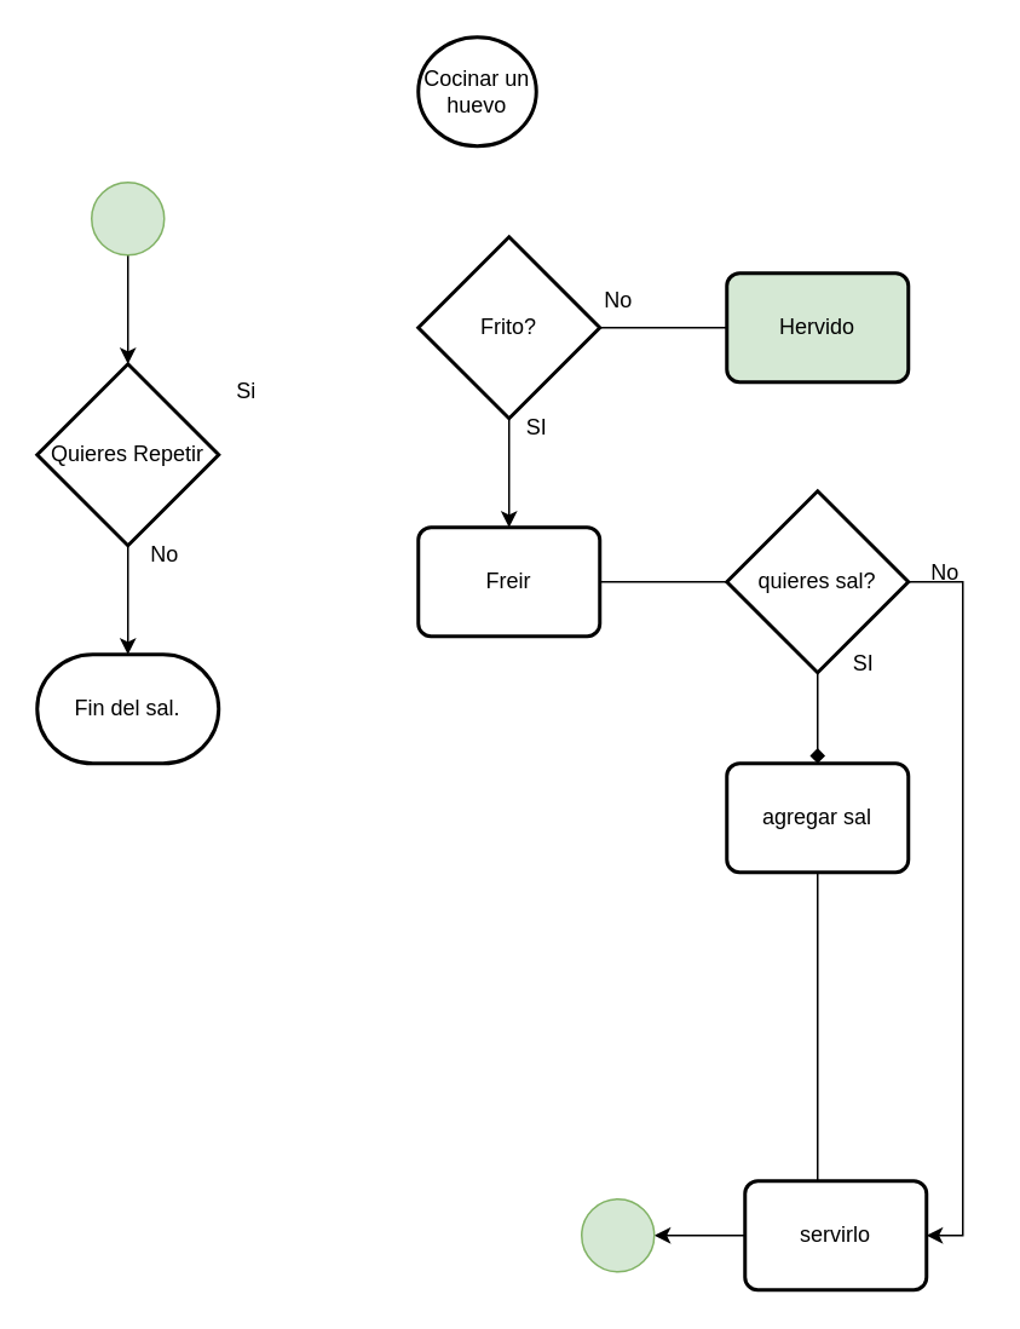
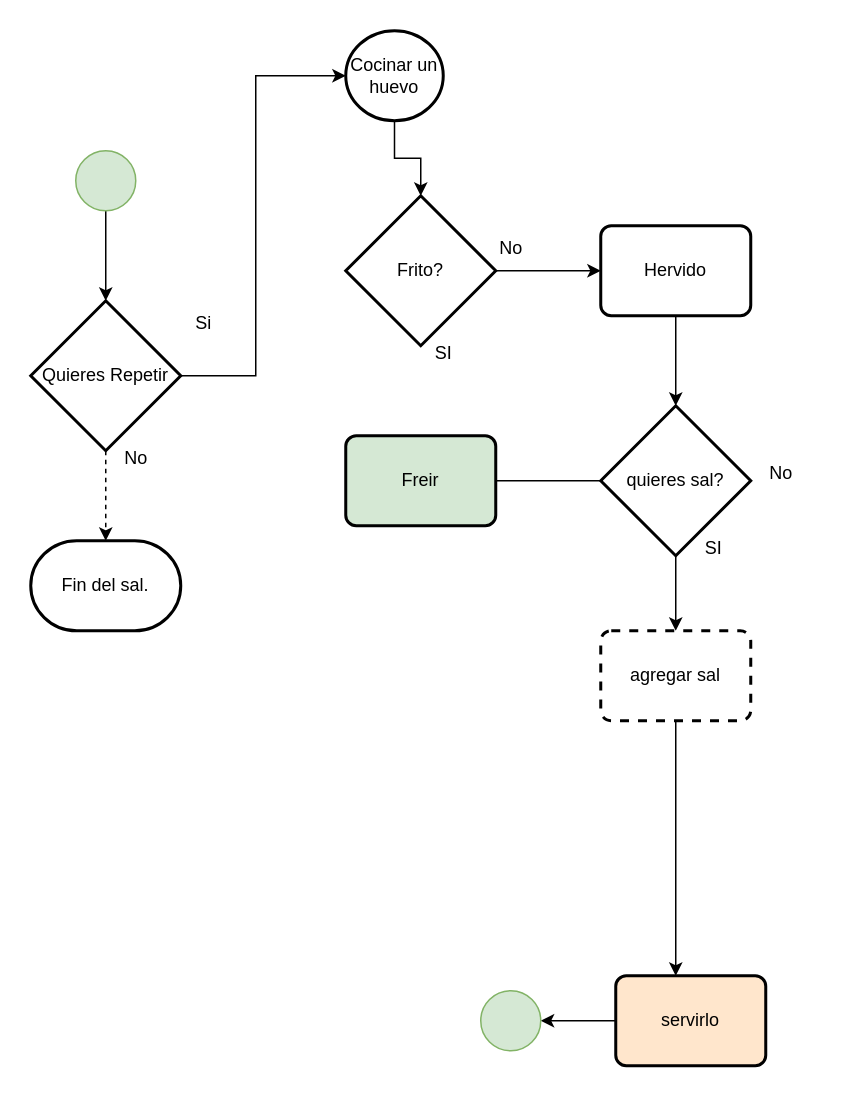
+ <mxCell id="6" style="edgeStyle=orthogonalEdgeStyle;rounded=0;orthogonalLoop=1;jettySize=auto;html=1;exitX=0.5;exitY=1;exitDx=0;exitDy=0;exitPerimeter=0;entryX=0.5;entryY=0;entryDx=0;entryDy=0;entryPerimeter=0;" edge="1" parent="1" source="2" target="5"><mxGeometry relative="1" as="geometry" /></mxCell>
+ <mxCell id="27" style="edgeStyle=orthogonalEdgeStyle;rounded=0;orthogonalLoop=1;jettySize=auto;html=1;exitX=1;exitY=0.5;exitDx=0;exitDy=0;exitPerimeter=0;entryX=0;entryY=0.5;entryDx=0;entryDy=0;entryPerimeter=0;" edge="1" parent="1" source="26" target="2"><mxGeometry relative="1" as="geometry"><mxPoint x="130" y="240" as="sourcePoint" /><mxPoint x="280" y="110" as="targetPoint" /><Array as="points"><mxPoint x="170" y="250" /><mxPoint x="170" y="50" /></Array></mxGeometry></mxCell>
- <mxCell id="3" style="edgeStyle=orthogonalEdgeStyle;rounded=0;orthogonalLoop=1;jettySize=auto;html=1;exitX=1;exitY=0.5;exitDx=0;exitDy=0;exitPerimeter=0;endArrow=none;" edge="1" parent="1" source="5" target="8"><mxGeometry relative="1" as="geometry" /></mxCell>
+ <mxCell id="3" style="edgeStyle=orthogonalEdgeStyle;rounded=0;orthogonalLoop=1;jettySize=auto;html=1;exitX=1;exitY=0.5;exitDx=0;exitDy=0;exitPerimeter=0;" edge="1" parent="1" source="5" target="8"><mxGeometry relative="1" as="geometry" /></mxCell>
- <mxCell id="8" value="Hervido" style="rounded=1;whiteSpace=wrap;html=1;absoluteArcSize=1;arcSize=14;strokeWidth=2;fillColor=#d5e8d4;" vertex="1" parent="1"><mxGeometry x="400" y="150" width="100" height="60" as="geometry" /></mxCell>
+ <mxCell id="8" value="Hervido" style="rounded=1;whiteSpace=wrap;html=1;absoluteArcSize=1;arcSize=14;strokeWidth=2;" vertex="1" parent="1"><mxGeometry x="400" y="150" width="100" height="60" as="geometry" /></mxCell>
+ <mxCell id="7" style="edgeStyle=orthogonalEdgeStyle;rounded=0;orthogonalLoop=1;jettySize=auto;html=1;exitX=0.5;exitY=1;exitDx=0;exitDy=0;" edge="1" parent="1" source="8" target="14"><mxGeometry relative="1" as="geometry" /></mxCell>
- <mxCell id="4" style="edgeStyle=orthogonalEdgeStyle;rounded=0;orthogonalLoop=1;jettySize=auto;html=1;exitX=0.5;exitY=1;exitDx=0;exitDy=0;exitPerimeter=0;entryX=0.5;entryY=0;entryDx=0;entryDy=0;" edge="1" parent="1" source="5" target="9"><mxGeometry relative="1" as="geometry" /></mxCell>
- <mxCell id="9" value="Freir" style="rounded=1;whiteSpace=wrap;html=1;absoluteArcSize=1;arcSize=14;strokeWidth=2;" vertex="1" parent="1"><mxGeometry x="230" y="290" width="100" height="60" as="geometry" /></mxCell>
+ <mxCell id="9" value="Freir" style="rounded=1;whiteSpace=wrap;html=1;absoluteArcSize=1;arcSize=14;strokeWidth=2;fillColor=#d5e8d4;" vertex="1" parent="1"><mxGeometry x="230" y="290" width="100" height="60" as="geometry" /></mxCell>
- <mxCell id="25" style="edgeStyle=orthogonalEdgeStyle;rounded=0;orthogonalLoop=1;jettySize=auto;html=1;exitX=0.5;exitY=1;exitDx=0;exitDy=0;exitPerimeter=0;" edge="1" parent="1" source="26" target="30"><mxGeometry relative="1" as="geometry" /></mxCell>
+ <mxCell id="25" style="edgeStyle=orthogonalEdgeStyle;rounded=0;orthogonalLoop=1;jettySize=auto;html=1;exitX=0.5;exitY=1;exitDx=0;exitDy=0;exitPerimeter=0;dashed=1;" edge="1" parent="1" source="26" target="30"><mxGeometry relative="1" as="geometry" /></mxCell>
- <mxCell id="13" style="edgeStyle=orthogonalEdgeStyle;rounded=0;orthogonalLoop=1;jettySize=auto;html=1;exitX=0.5;exitY=1;exitDx=0;exitDy=0;exitPerimeter=0;endArrow=diamond;" edge="1" parent="1" source="14" target="20"><mxGeometry relative="1" as="geometry" /></mxCell>
+ <mxCell id="13" style="edgeStyle=orthogonalEdgeStyle;rounded=0;orthogonalLoop=1;jettySize=auto;html=1;exitX=0.5;exitY=1;exitDx=0;exitDy=0;exitPerimeter=0;" edge="1" parent="1" source="14" target="20"><mxGeometry relative="1" as="geometry" /></mxCell>
- <mxCell id="20" value="agregar sal" style="rounded=1;whiteSpace=wrap;html=1;absoluteArcSize=1;arcSize=14;strokeWidth=2;" vertex="1" parent="1"><mxGeometry x="400" y="420" width="100" height="60" as="geometry" /></mxCell>
+ <mxCell id="20" value="agregar sal" style="rounded=1;whiteSpace=wrap;html=1;absoluteArcSize=1;arcSize=14;strokeWidth=2;dashed=1;" vertex="1" parent="1"><mxGeometry x="400" y="420" width="100" height="60" as="geometry" /></mxCell>
- <mxCell id="12" style="edgeStyle=orthogonalEdgeStyle;rounded=0;orthogonalLoop=1;jettySize=auto;html=1;exitX=1;exitY=0.5;exitDx=0;exitDy=0;exitPerimeter=0;entryX=1;entryY=0.5;entryDx=0;entryDy=0;" edge="1" parent="1" source="14" target="19"><mxGeometry relative="1" as="geometry"><mxPoint x="560" y="350" as="sourcePoint" /><mxPoint x="520" y="460" as="targetPoint" /></mxGeometry></mxCell>
- <mxCell id="21" style="edgeStyle=orthogonalEdgeStyle;rounded=0;orthogonalLoop=1;jettySize=auto;html=1;exitX=0.5;exitY=1;exitDx=0;exitDy=0;entryX=0.4;entryY=0;entryDx=0;entryDy=0;entryPerimeter=0;endArrow=none;" edge="1" parent="1" source="20" target="19"><mxGeometry relative="1" as="geometry" /></mxCell>
+ <mxCell id="21" style="edgeStyle=orthogonalEdgeStyle;rounded=0;orthogonalLoop=1;jettySize=auto;html=1;exitX=0.5;exitY=1;exitDx=0;exitDy=0;entryX=0.4;entryY=0;entryDx=0;entryDy=0;entryPerimeter=0;" edge="1" parent="1" source="20" target="19"><mxGeometry relative="1" as="geometry" /></mxCell>
- <mxCell id="19" value="servirlo" style="rounded=1;whiteSpace=wrap;html=1;absoluteArcSize=1;arcSize=14;strokeWidth=2;" vertex="1" parent="1"><mxGeometry x="410" y="650" width="100" height="60" as="geometry" /></mxCell>
+ <mxCell id="19" value="servirlo" style="rounded=1;whiteSpace=wrap;html=1;absoluteArcSize=1;arcSize=14;strokeWidth=2;fillColor=#ffe6cc;" vertex="1" parent="1"><mxGeometry x="410" y="650" width="100" height="60" as="geometry" /></mxCell>
